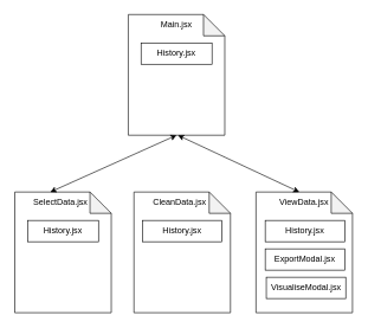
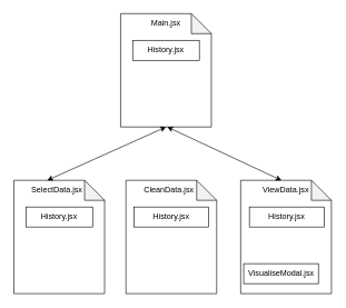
- <mxCell id="7" value="ExportModal.jsx" style="rounded=0;whiteSpace=wrap;html=1;" parent="1" vertex="1"><mxGeometry x="373" y="350" width="112" height="30" as="geometry" /></mxCell>
- <mxCell id="11" value="VisualiseModal.jsx" style="rounded=0;whiteSpace=wrap;html=1;" parent="1" vertex="1"><mxGeometry x="374.5" y="390" width="112" height="30" as="geometry" /></mxCell>
+ <mxCell id="11" value="VisualiseModal.jsx" style="rounded=0;whiteSpace=wrap;html=1;" parent="1" vertex="1"><mxGeometry x="364.5" y="395" width="112" height="30" as="geometry" /></mxCell>
